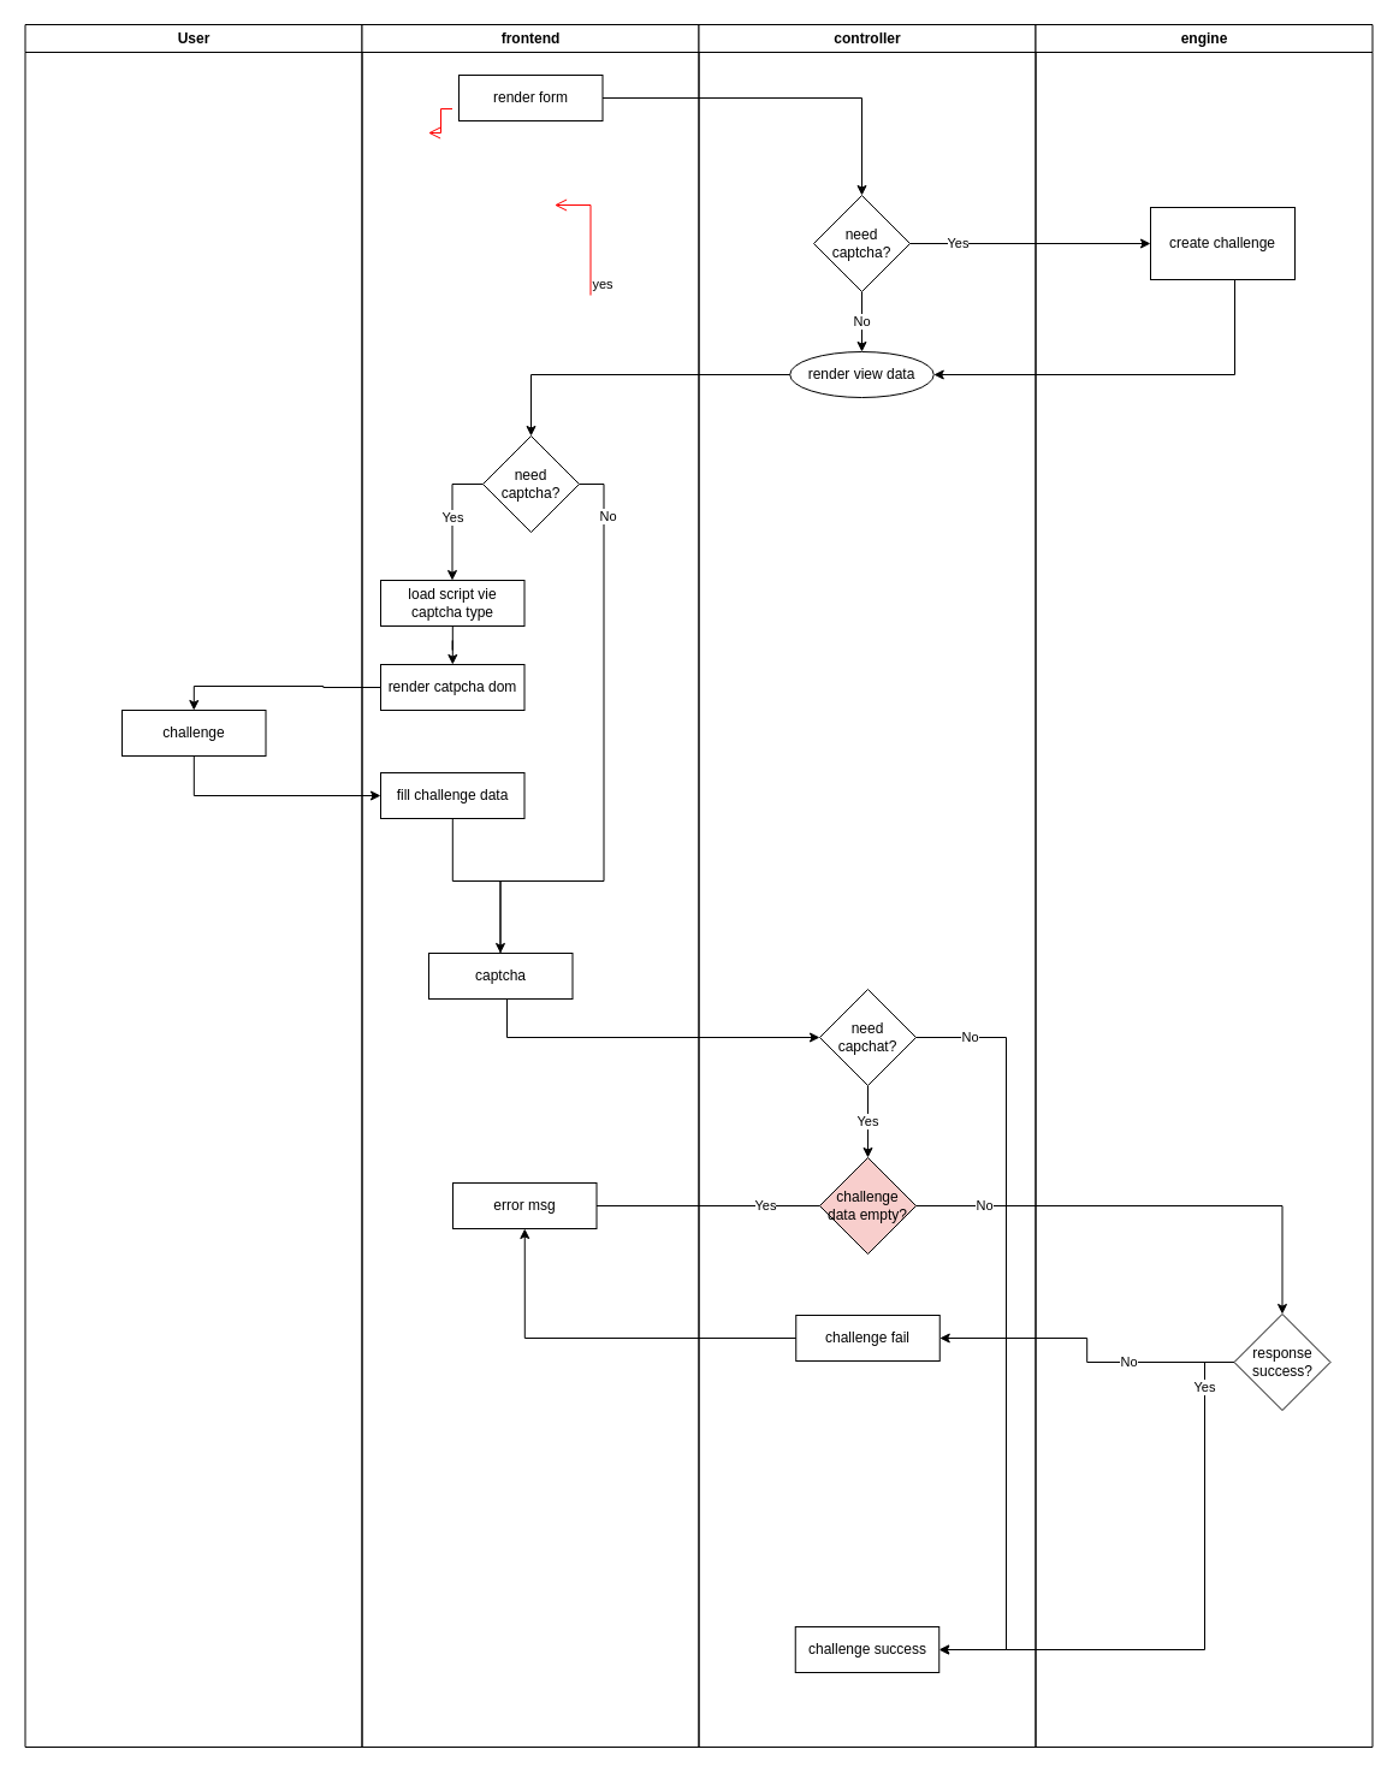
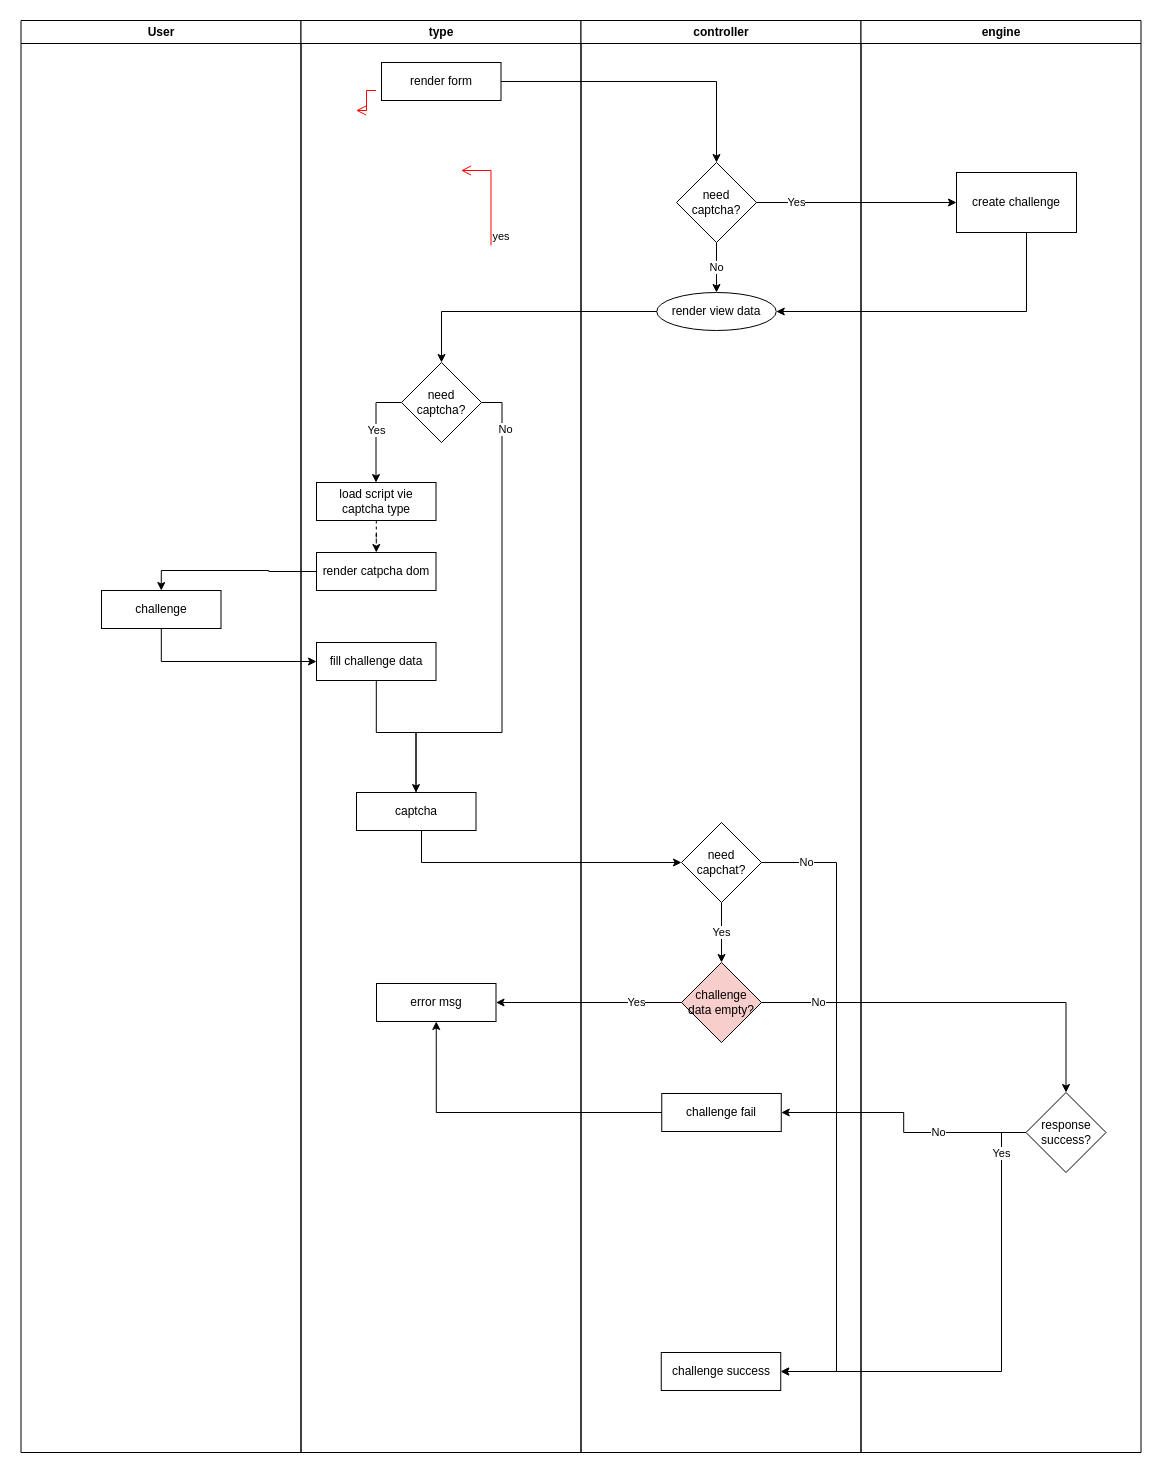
- <mxCell id="4" value="frontend" style="swimlane;whiteSpace=wrap" parent="1" vertex="1"><mxGeometry x="300.5" y="20" width="280" height="1432" as="geometry" /></mxCell>
+ <mxCell id="4" value="type" style="swimlane;whiteSpace=wrap" parent="1" vertex="1"><mxGeometry x="300.5" y="20" width="280" height="1432" as="geometry" /></mxCell>
- <mxCell id="17" style="edgeStyle=orthogonalEdgeStyle;rounded=0;orthogonalLoop=1;jettySize=auto;html=1;" edge="1" parent="4" source="18" target="19"><mxGeometry relative="1" as="geometry" /></mxCell>
+ <mxCell id="17" style="edgeStyle=orthogonalEdgeStyle;rounded=0;orthogonalLoop=1;jettySize=auto;html=1;dashed=1;" edge="1" parent="4" source="18" target="19"><mxGeometry relative="1" as="geometry" /></mxCell>
- <mxCell id="51" value="Yes" style="edgeStyle=orthogonalEdgeStyle;rounded=0;orthogonalLoop=1;jettySize=auto;html=1;entryX=1;entryY=0.5;entryDx=0;entryDy=0;endArrow=none;" edge="1" parent="1" source="31" target="23"><mxGeometry x="-0.515" relative="1" as="geometry"><mxPoint as="offset" /></mxGeometry></mxCell>
+ <mxCell id="51" value="Yes" style="edgeStyle=orthogonalEdgeStyle;rounded=0;orthogonalLoop=1;jettySize=auto;html=1;entryX=1;entryY=0.5;entryDx=0;entryDy=0;" edge="1" parent="1" source="31" target="23"><mxGeometry x="-0.515" relative="1" as="geometry"><mxPoint as="offset" /></mxGeometry></mxCell>
